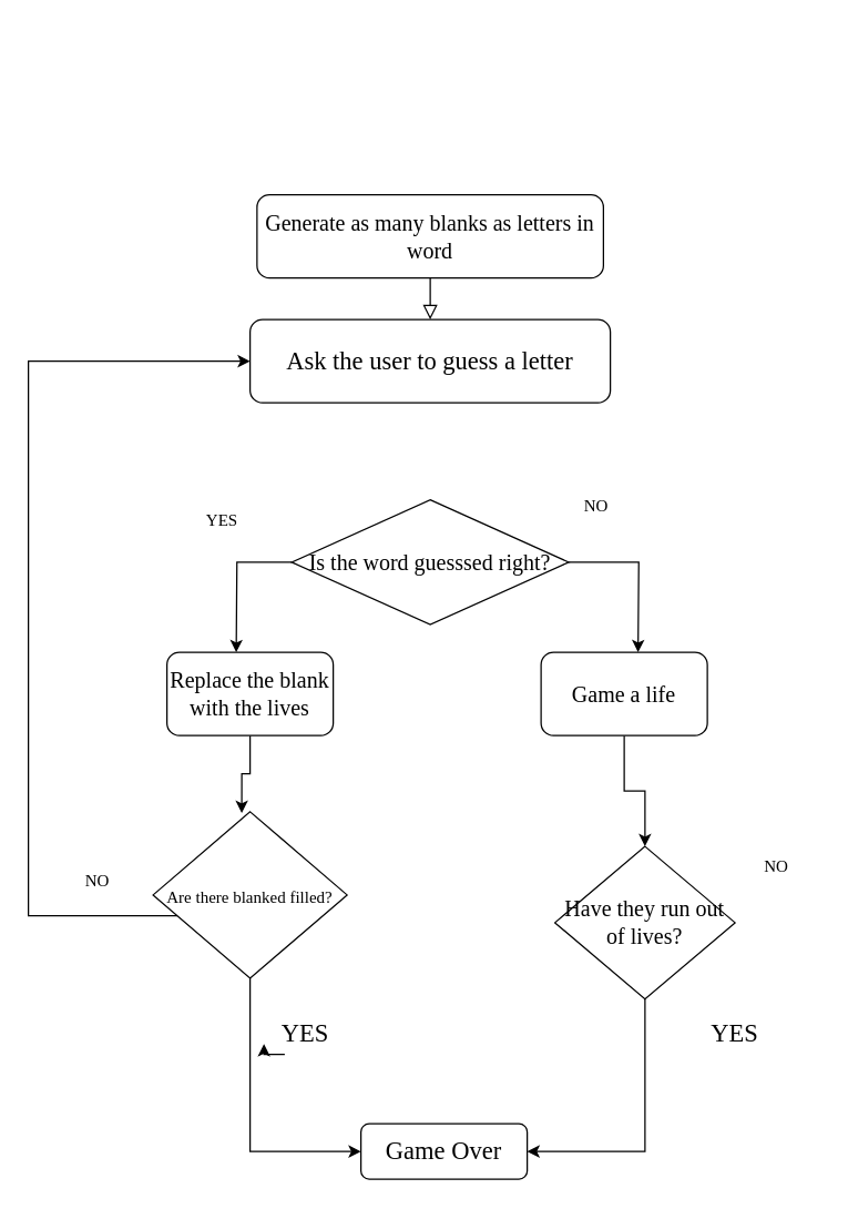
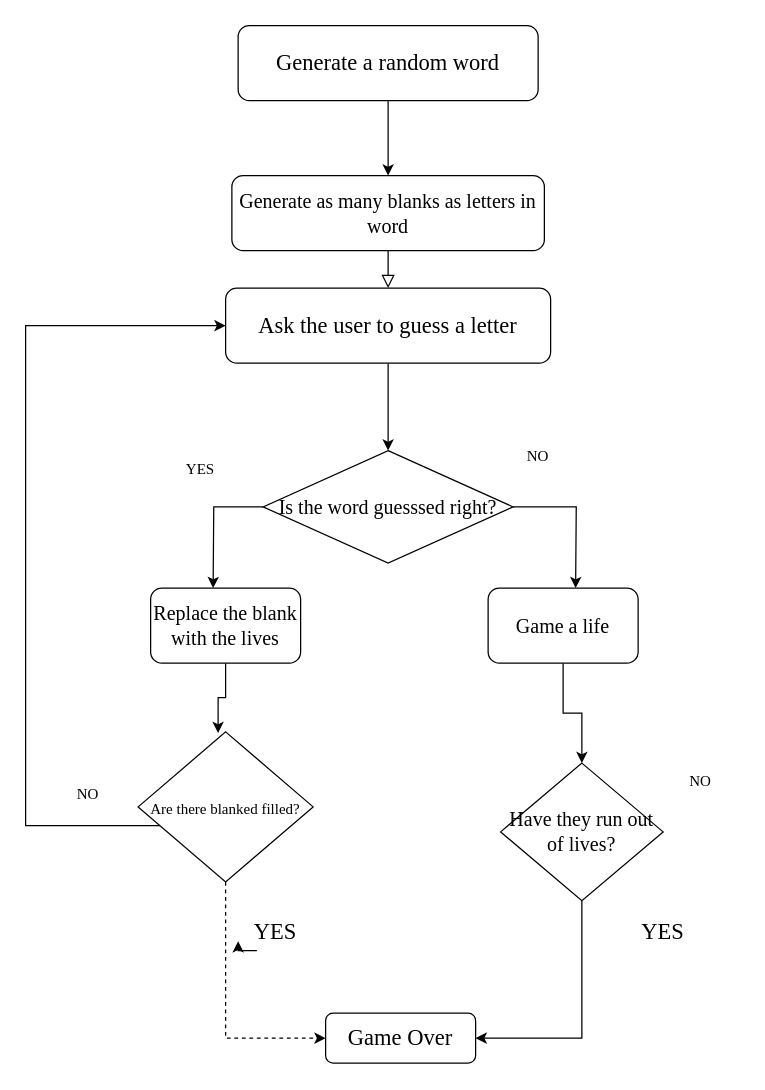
+ <mxCell id="5" value="Generate a random word" style="rounded=1;whiteSpace=wrap;html=1;fontFamily=Century Schoolbook;fontSize=18;" vertex="1" parent="1"><mxGeometry x="190" y="20" width="240" height="60" as="geometry" /></mxCell>
+ <mxCell id="4" style="edgeStyle=orthogonalEdgeStyle;rounded=0;orthogonalLoop=1;jettySize=auto;html=1;entryX=0.5;entryY=0;entryDx=0;entryDy=0;" edge="1" parent="1" source="5" target="3"><mxGeometry relative="1" as="geometry" /></mxCell>
+ <mxCell id="6" style="edgeStyle=orthogonalEdgeStyle;rounded=0;orthogonalLoop=1;jettySize=auto;html=1;entryX=0.5;entryY=0;entryDx=0;entryDy=0;fontFamily=Century Schoolbook;fontSize=16;" edge="1" parent="1" source="7" target="10"><mxGeometry relative="1" as="geometry" /></mxCell>
- <mxCell id="16" style="edgeStyle=orthogonalEdgeStyle;rounded=0;orthogonalLoop=1;jettySize=auto;html=1;entryX=0;entryY=0.5;entryDx=0;entryDy=0;fontFamily=Century Schoolbook;fontSize=18;exitX=0.5;exitY=1;exitDx=0;exitDy=0;" edge="1" parent="1" source="17" target="24"><mxGeometry relative="1" as="geometry" /></mxCell>
+ <mxCell id="16" style="edgeStyle=orthogonalEdgeStyle;rounded=0;orthogonalLoop=1;jettySize=auto;html=1;entryX=0;entryY=0.5;entryDx=0;entryDy=0;fontFamily=Century Schoolbook;fontSize=18;exitX=0.5;exitY=1;exitDx=0;exitDy=0;dashed=1;" edge="1" parent="1" source="17" target="24"><mxGeometry relative="1" as="geometry" /></mxCell>
